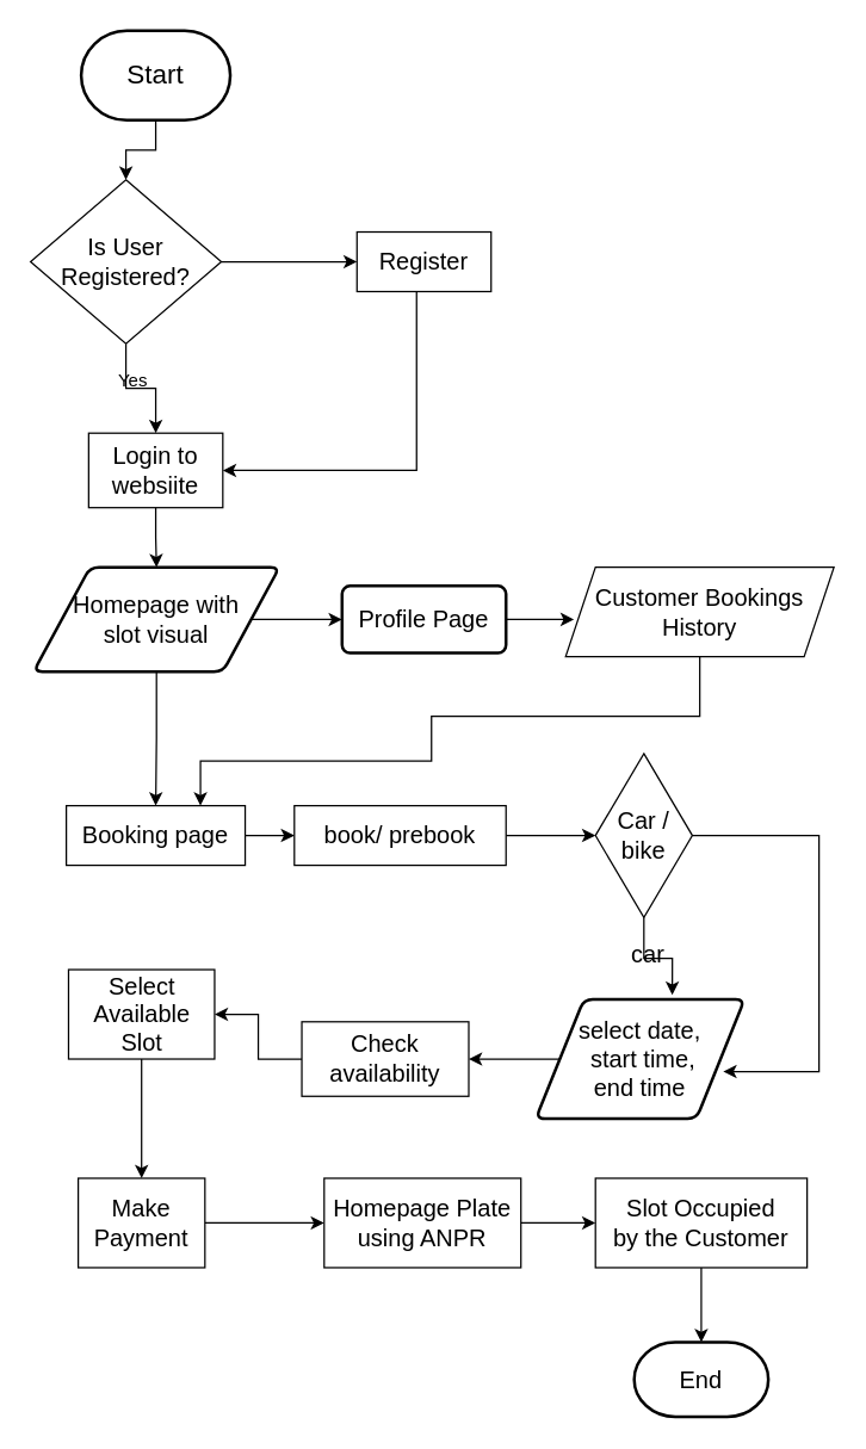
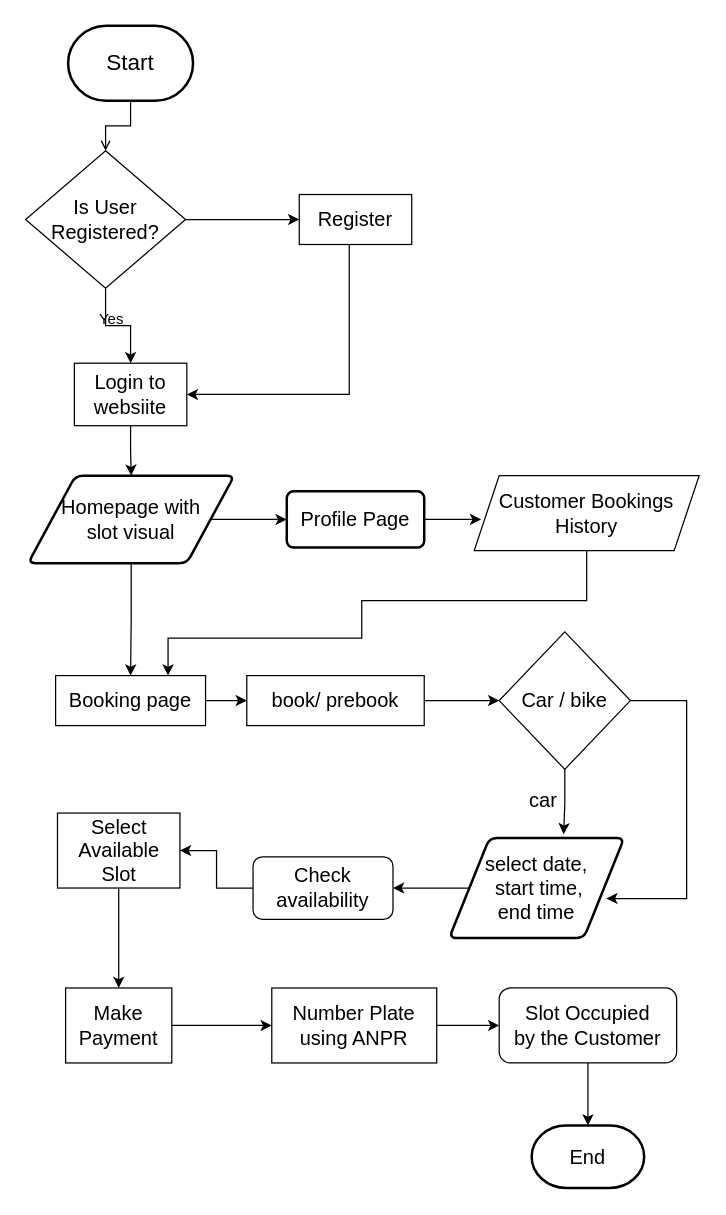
- <mxCell id="2" style="edgeStyle=orthogonalEdgeStyle;rounded=0;orthogonalLoop=1;jettySize=auto;html=1;entryX=0.5;entryY=0;entryDx=0;entryDy=0;" parent="1" source="3" target="6" edge="1"><mxGeometry relative="1" as="geometry"><mxPoint x="104" y="140" as="targetPoint" /></mxGeometry></mxCell>
+ <mxCell id="2" style="edgeStyle=orthogonalEdgeStyle;rounded=0;orthogonalLoop=1;jettySize=auto;html=1;entryX=0.5;entryY=0;entryDx=0;entryDy=0;endArrow=open;" parent="1" source="3" target="6" edge="1"><mxGeometry relative="1" as="geometry"><mxPoint x="104" y="140" as="targetPoint" /></mxGeometry></mxCell>
- <mxCell id="20" value="&lt;font style=&quot;font-size: 16px;&quot;&gt;Car / bike&lt;/font&gt;" style="rhombus;whiteSpace=wrap;html=1;" parent="1" vertex="1"><mxGeometry x="399" y="505" width="65" height="110" as="geometry" /></mxCell>
+ <mxCell id="20" value="&lt;font style=&quot;font-size: 16px;&quot;&gt;Car / bike&lt;/font&gt;" style="rhombus;whiteSpace=wrap;html=1;" parent="1" vertex="1"><mxGeometry x="399" y="505" width="105" height="110" as="geometry" /></mxCell>
- <mxCell id="25" value="&lt;font style=&quot;font-size: 16px;&quot;&gt;Check availability&lt;/font&gt;" style="rounded=0;whiteSpace=wrap;html=1;" parent="1" vertex="1"><mxGeometry x="202" y="685" width="112" height="50" as="geometry" /></mxCell>
+ <mxCell id="25" value="&lt;font style=&quot;font-size: 16px;&quot;&gt;Check availability&lt;/font&gt;" style="whiteSpace=wrap;html=1;rounded=1;" parent="1" vertex="1"><mxGeometry x="202" y="685" width="112" height="50" as="geometry" /></mxCell>
- <mxCell id="39" value="&lt;span style=&quot;font-size: 16px;&quot;&gt;Homepage Plate using ANPR&lt;/span&gt;" style="whiteSpace=wrap;html=1;rounded=0;" vertex="1" parent="1"><mxGeometry x="217" y="790" width="132" height="60" as="geometry" /></mxCell>
+ <mxCell id="39" value="&lt;span style=&quot;font-size: 16px;&quot;&gt;Number Plate using ANPR&lt;/span&gt;" style="whiteSpace=wrap;html=1;rounded=0;" vertex="1" parent="1"><mxGeometry x="217" y="790" width="132" height="60" as="geometry" /></mxCell>
- <mxCell id="31" value="&lt;font style=&quot;font-size: 16px;&quot;&gt;Slot Occupied&lt;br&gt;by the Customer&lt;/font&gt;" style="whiteSpace=wrap;html=1;rounded=0;" parent="1" vertex="1"><mxGeometry x="399" y="790" width="142" height="60" as="geometry" /></mxCell>
+ <mxCell id="31" value="&lt;font style=&quot;font-size: 16px;&quot;&gt;Slot Occupied&lt;br&gt;by the Customer&lt;/font&gt;" style="whiteSpace=wrap;html=1;rounded=1;" parent="1" vertex="1"><mxGeometry x="399" y="790" width="142" height="60" as="geometry" /></mxCell>
